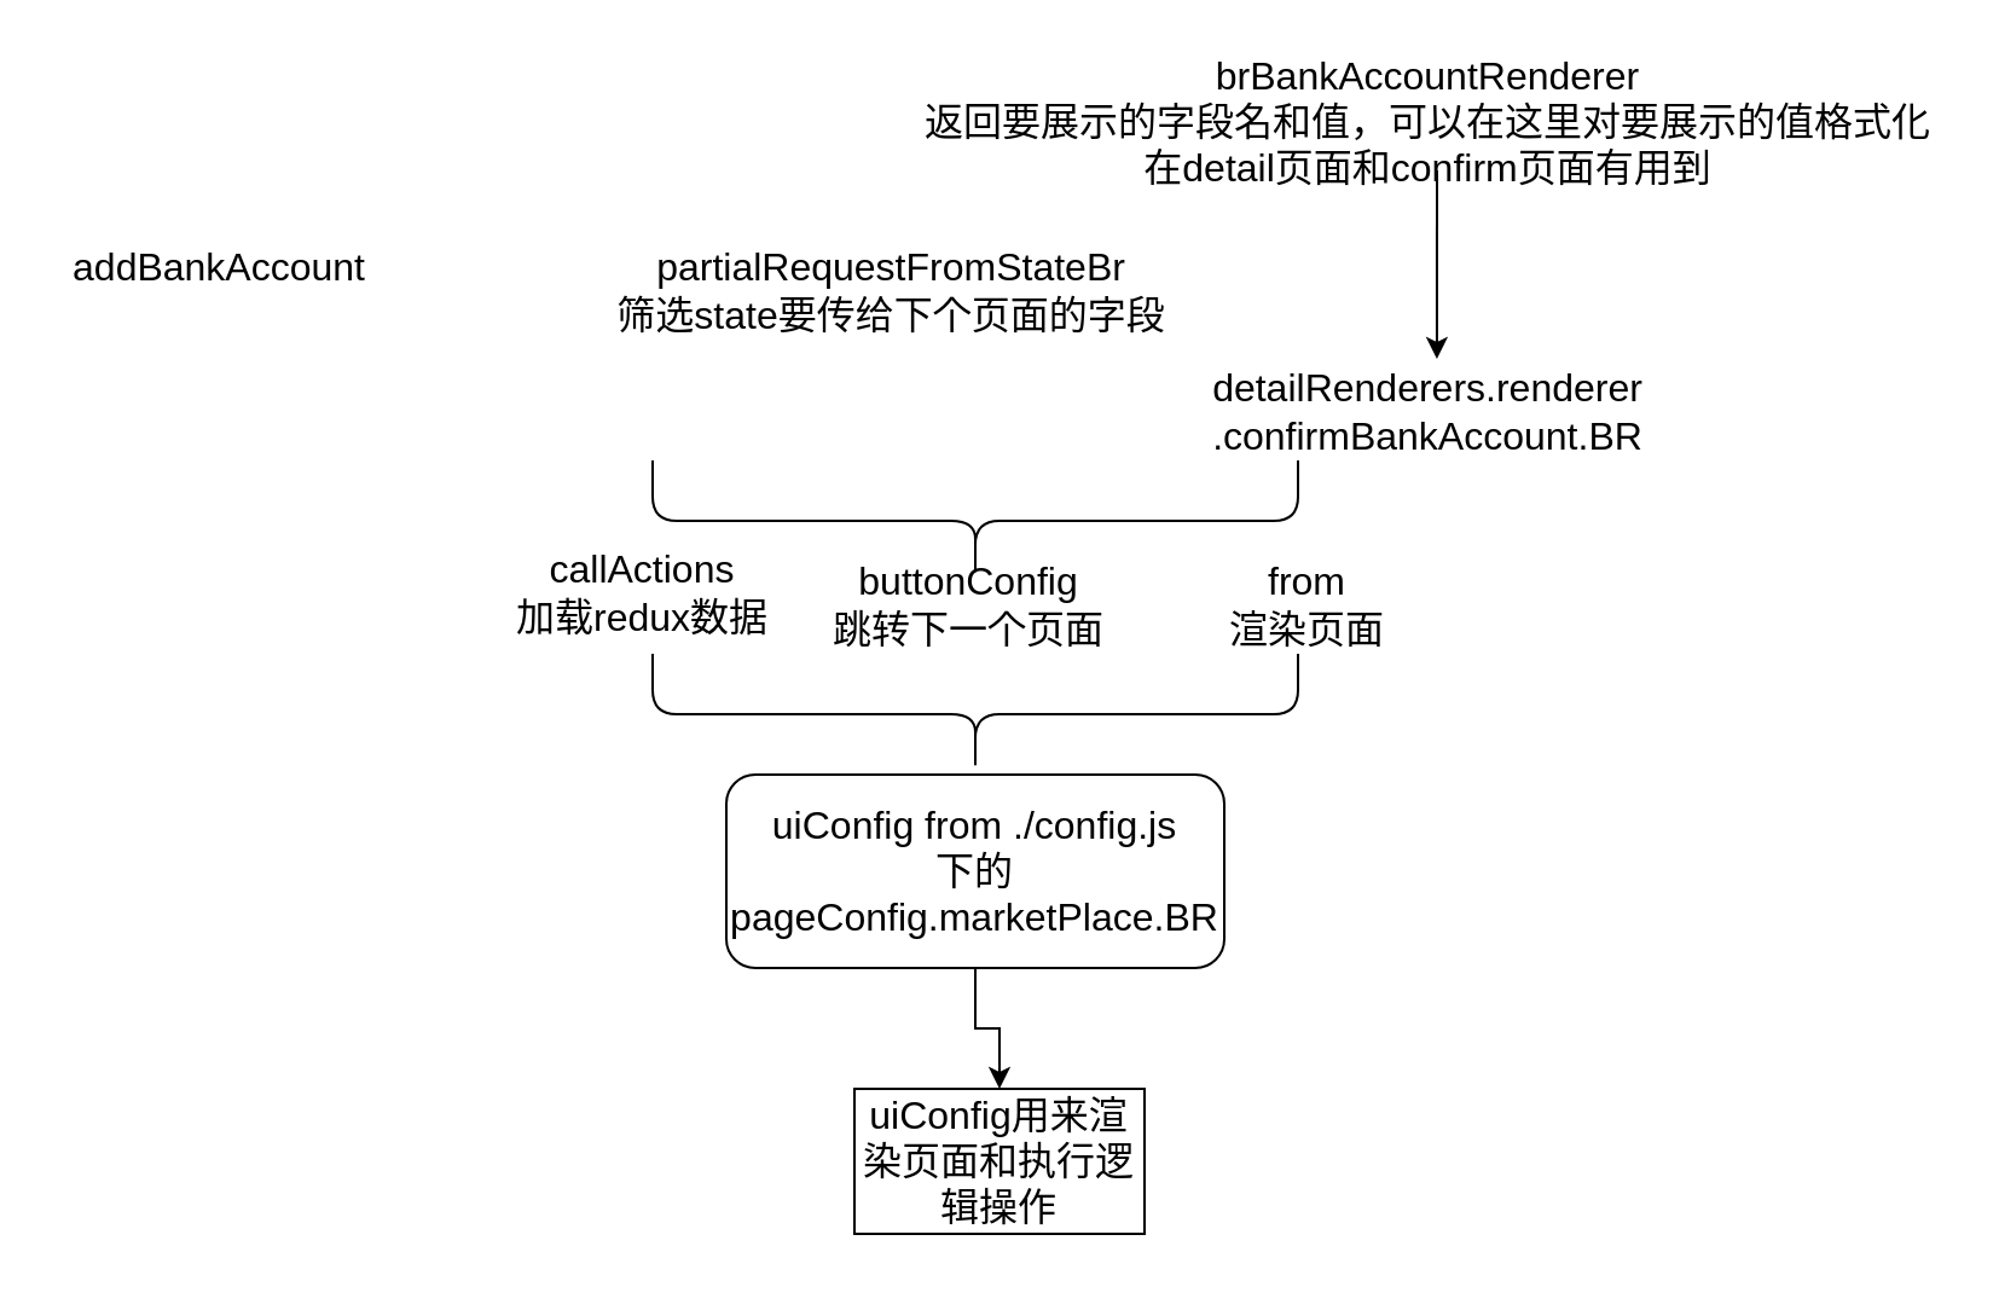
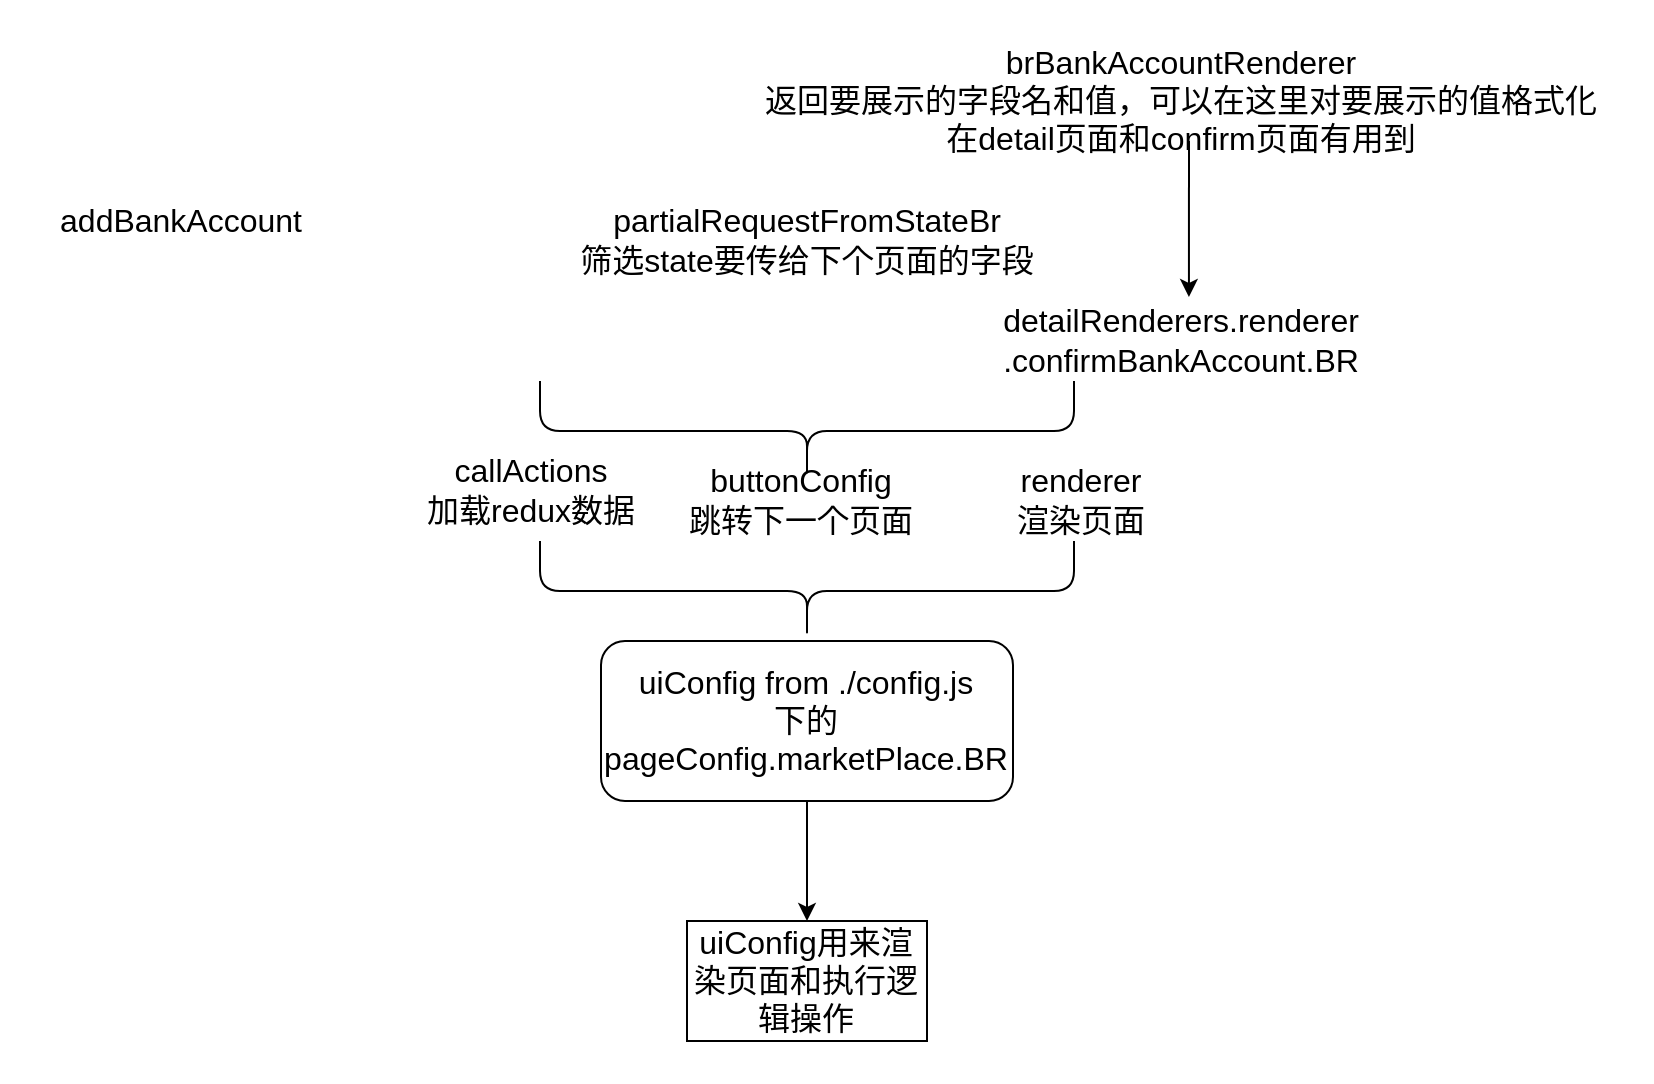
- <mxCell id="10" value="partialRequestFromStateBr&lt;br&gt;筛选state要传给下个页面的字段" style="text;html=1;align=center;verticalAlign=middle;resizable=0;points=[];autosize=1;strokeColor=none;fillColor=none;fontSize=16;" vertex="1" parent="1"><mxGeometry x="248" y="100" width="240" height="40" as="geometry" /></mxCell>
+ <mxCell id="10" value="partialRequestFromStateBr&lt;br&gt;筛选state要传给下个页面的字段" style="text;html=1;align=center;verticalAlign=middle;resizable=0;points=[];autosize=1;strokeColor=none;fillColor=none;fontSize=16;" vertex="1" parent="1"><mxGeometry x="283" y="100" width="240" height="40" as="geometry" /></mxCell>
- <mxCell id="8" value="from&lt;br&gt;渲染页面" style="text;html=1;align=center;verticalAlign=middle;resizable=0;points=[];autosize=1;strokeColor=none;fillColor=none;fontSize=16;" vertex="1" parent="1"><mxGeometry x="500" y="230" width="80" height="40" as="geometry" /></mxCell>
+ <mxCell id="8" value="renderer&lt;br&gt;渲染页面" style="text;html=1;align=center;verticalAlign=middle;resizable=0;points=[];autosize=1;strokeColor=none;fillColor=none;fontSize=16;" vertex="1" parent="1"><mxGeometry x="500" y="230" width="80" height="40" as="geometry" /></mxCell>
- <mxCell id="2" value="uiConfig用来渲染页面和执行逻辑操作" style="rounded=0;whiteSpace=wrap;html=1;fontSize=16;fillColor=none;" vertex="1" parent="1"><mxGeometry x="353" y="450" width="120" height="60" as="geometry" /></mxCell>
+ <mxCell id="2" value="uiConfig用来渲染页面和执行逻辑操作" style="rounded=0;whiteSpace=wrap;html=1;fontSize=16;fillColor=none;" vertex="1" parent="1"><mxGeometry x="343" y="460" width="120" height="60" as="geometry" /></mxCell>
